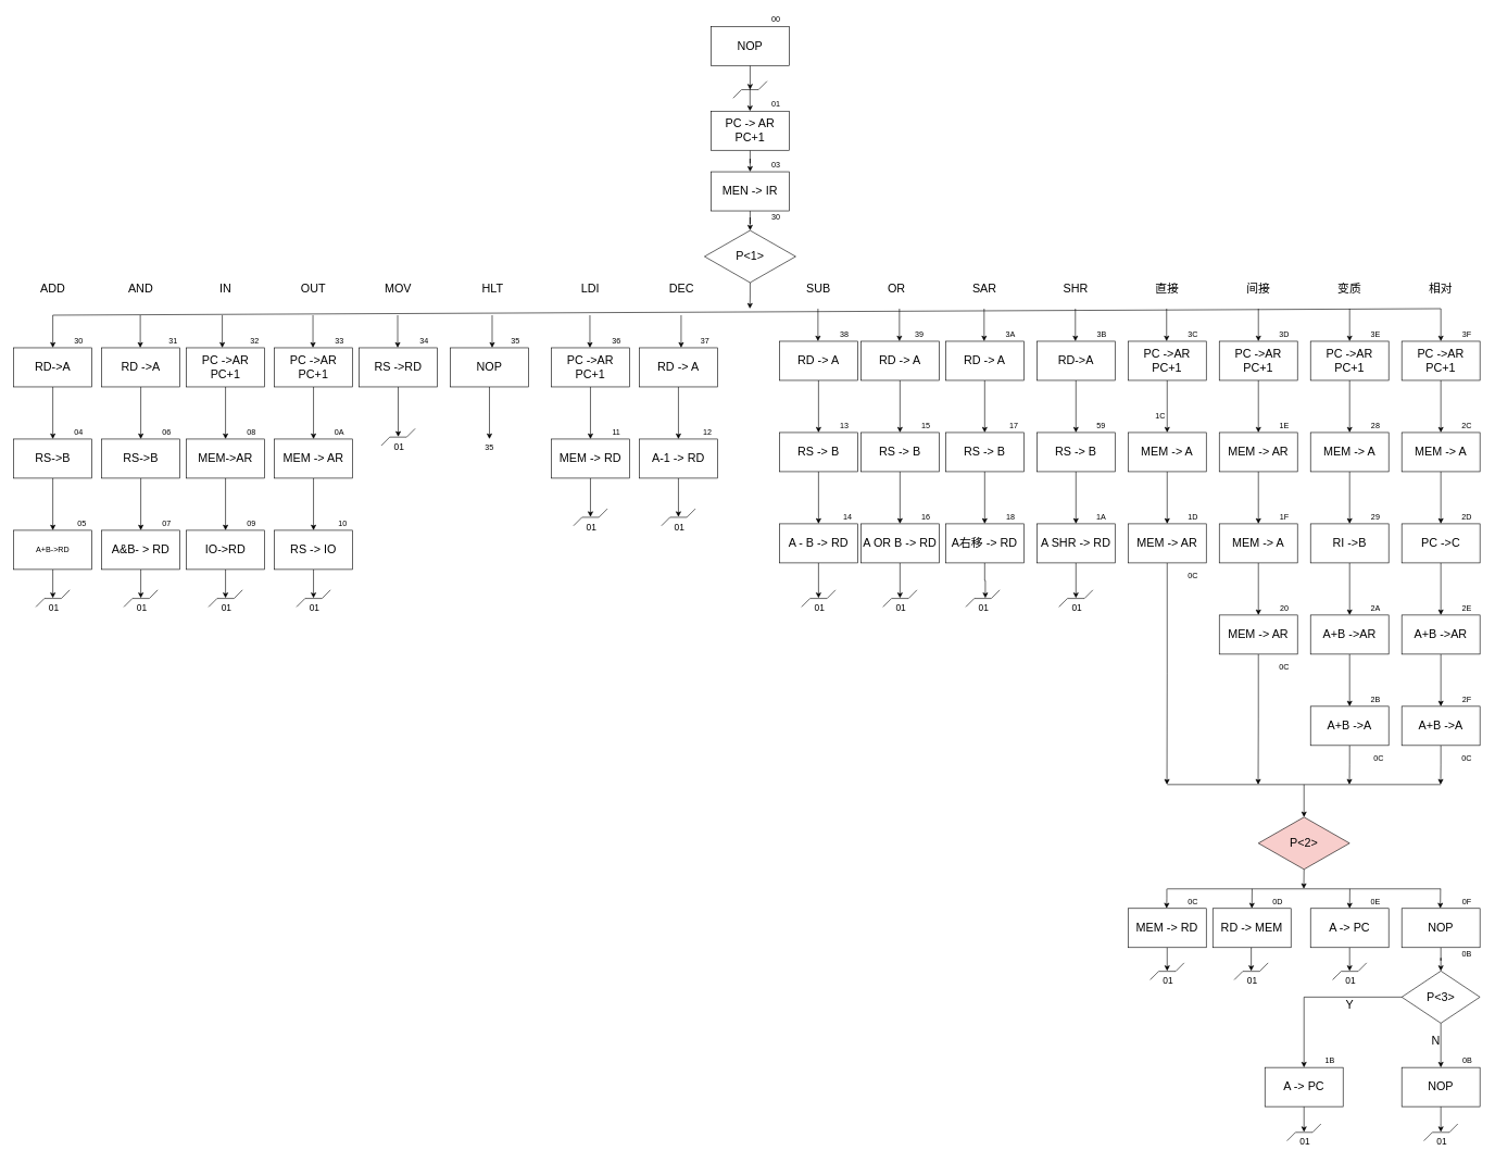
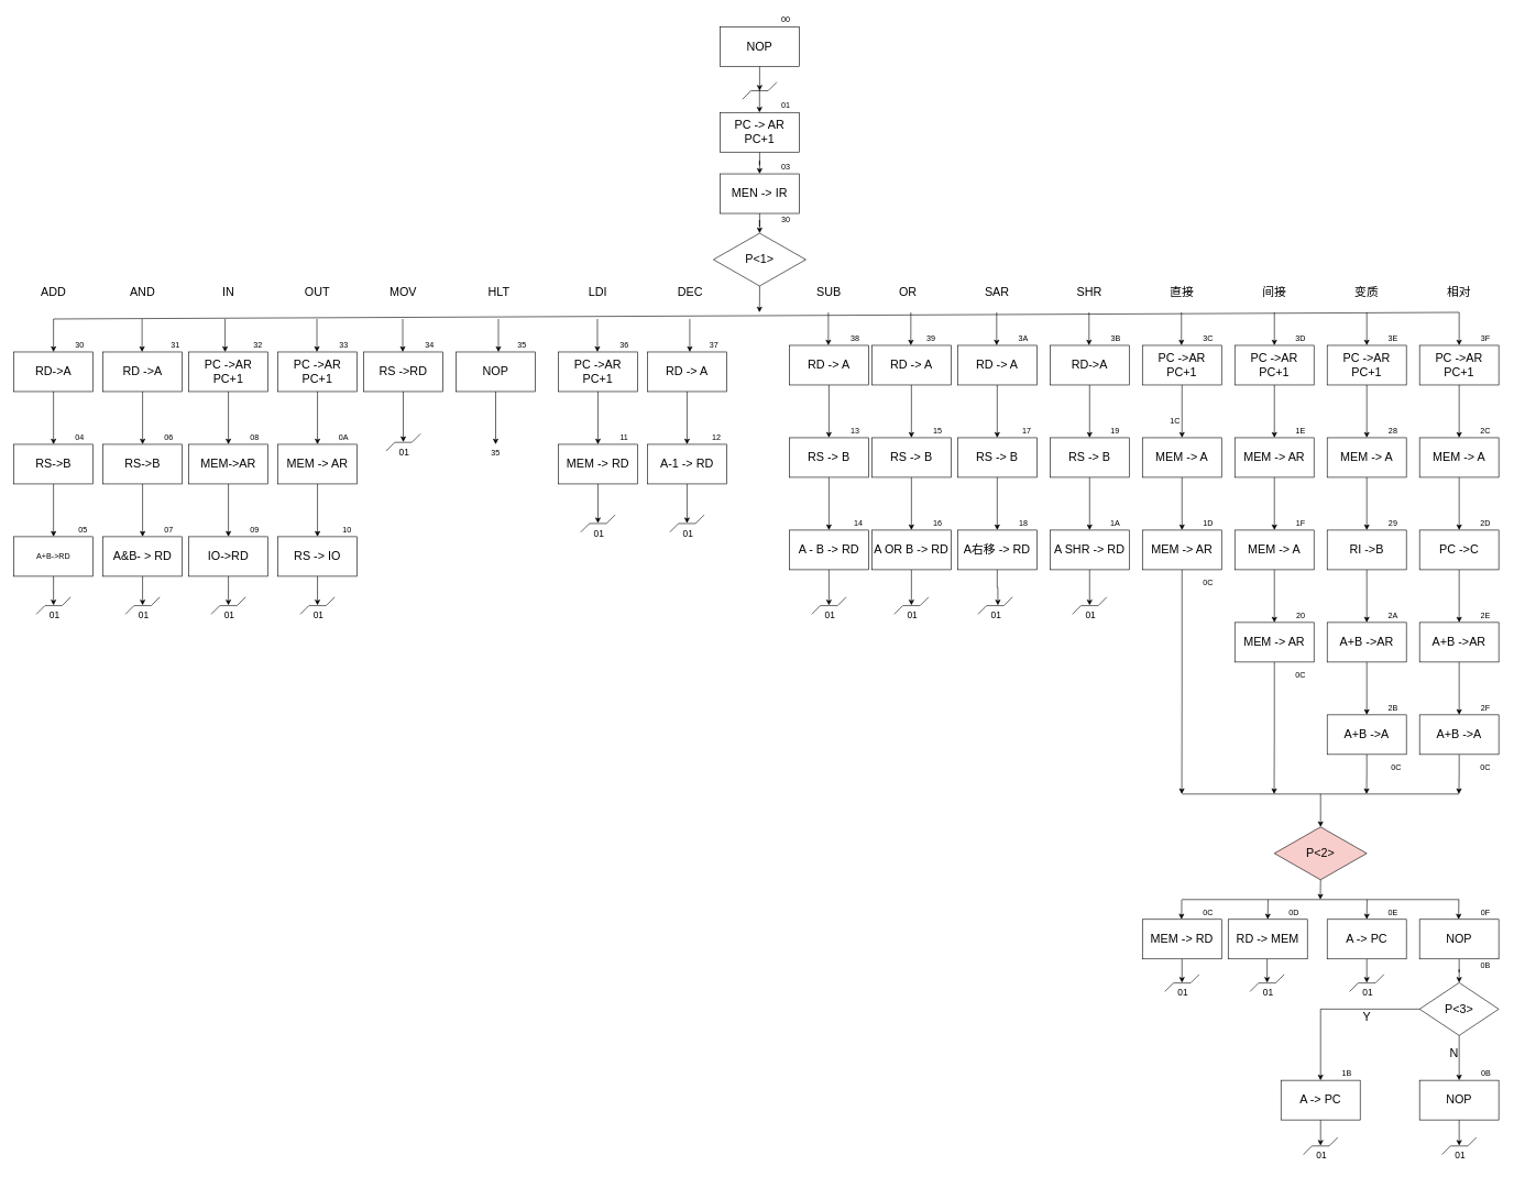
- <mxCell id="221" value="59" style="text;html=1;strokeColor=none;fillColor=none;align=center;verticalAlign=middle;whiteSpace=wrap;rounded=0;labelBackgroundColor=none;" vertex="1" parent="1"><mxGeometry x="1669" y="643" width="40" height="20" as="geometry" /></mxCell>
+ <mxCell id="221" value="19" style="text;html=1;strokeColor=none;fillColor=none;align=center;verticalAlign=middle;whiteSpace=wrap;rounded=0;labelBackgroundColor=none;" vertex="1" parent="1"><mxGeometry x="1669" y="643" width="40" height="20" as="geometry" /></mxCell>
